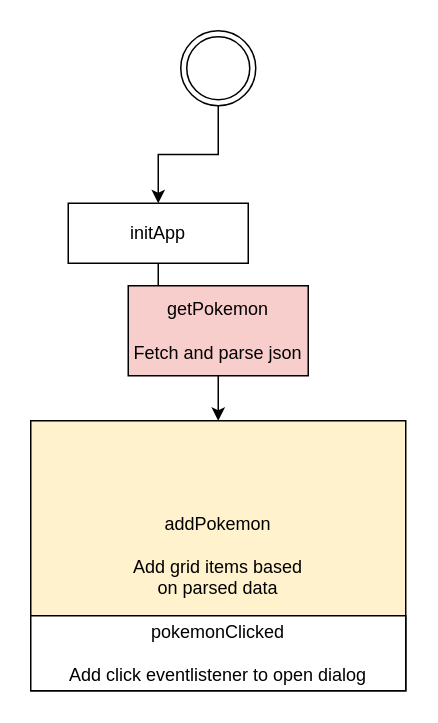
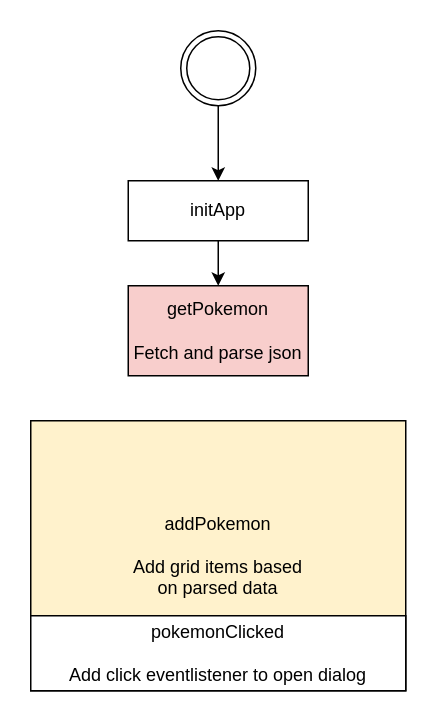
- <mxCell id="5" value="initApp" style="rounded=0;whiteSpace=wrap;html=1;" vertex="1" parent="1"><mxGeometry x="45" y="135" width="120" height="40" as="geometry" /></mxCell>
+ <mxCell id="5" value="initApp" style="rounded=0;whiteSpace=wrap;html=1;" vertex="1" parent="1"><mxGeometry x="85" y="120" width="120" height="40" as="geometry" /></mxCell>
- <mxCell id="6" style="edgeStyle=orthogonalEdgeStyle;rounded=0;orthogonalLoop=1;jettySize=auto;html=1;entryX=0.5;entryY=0;entryDx=0;entryDy=0;" edge="1" parent="1" source="7" target="8"><mxGeometry relative="1" as="geometry" /></mxCell>
